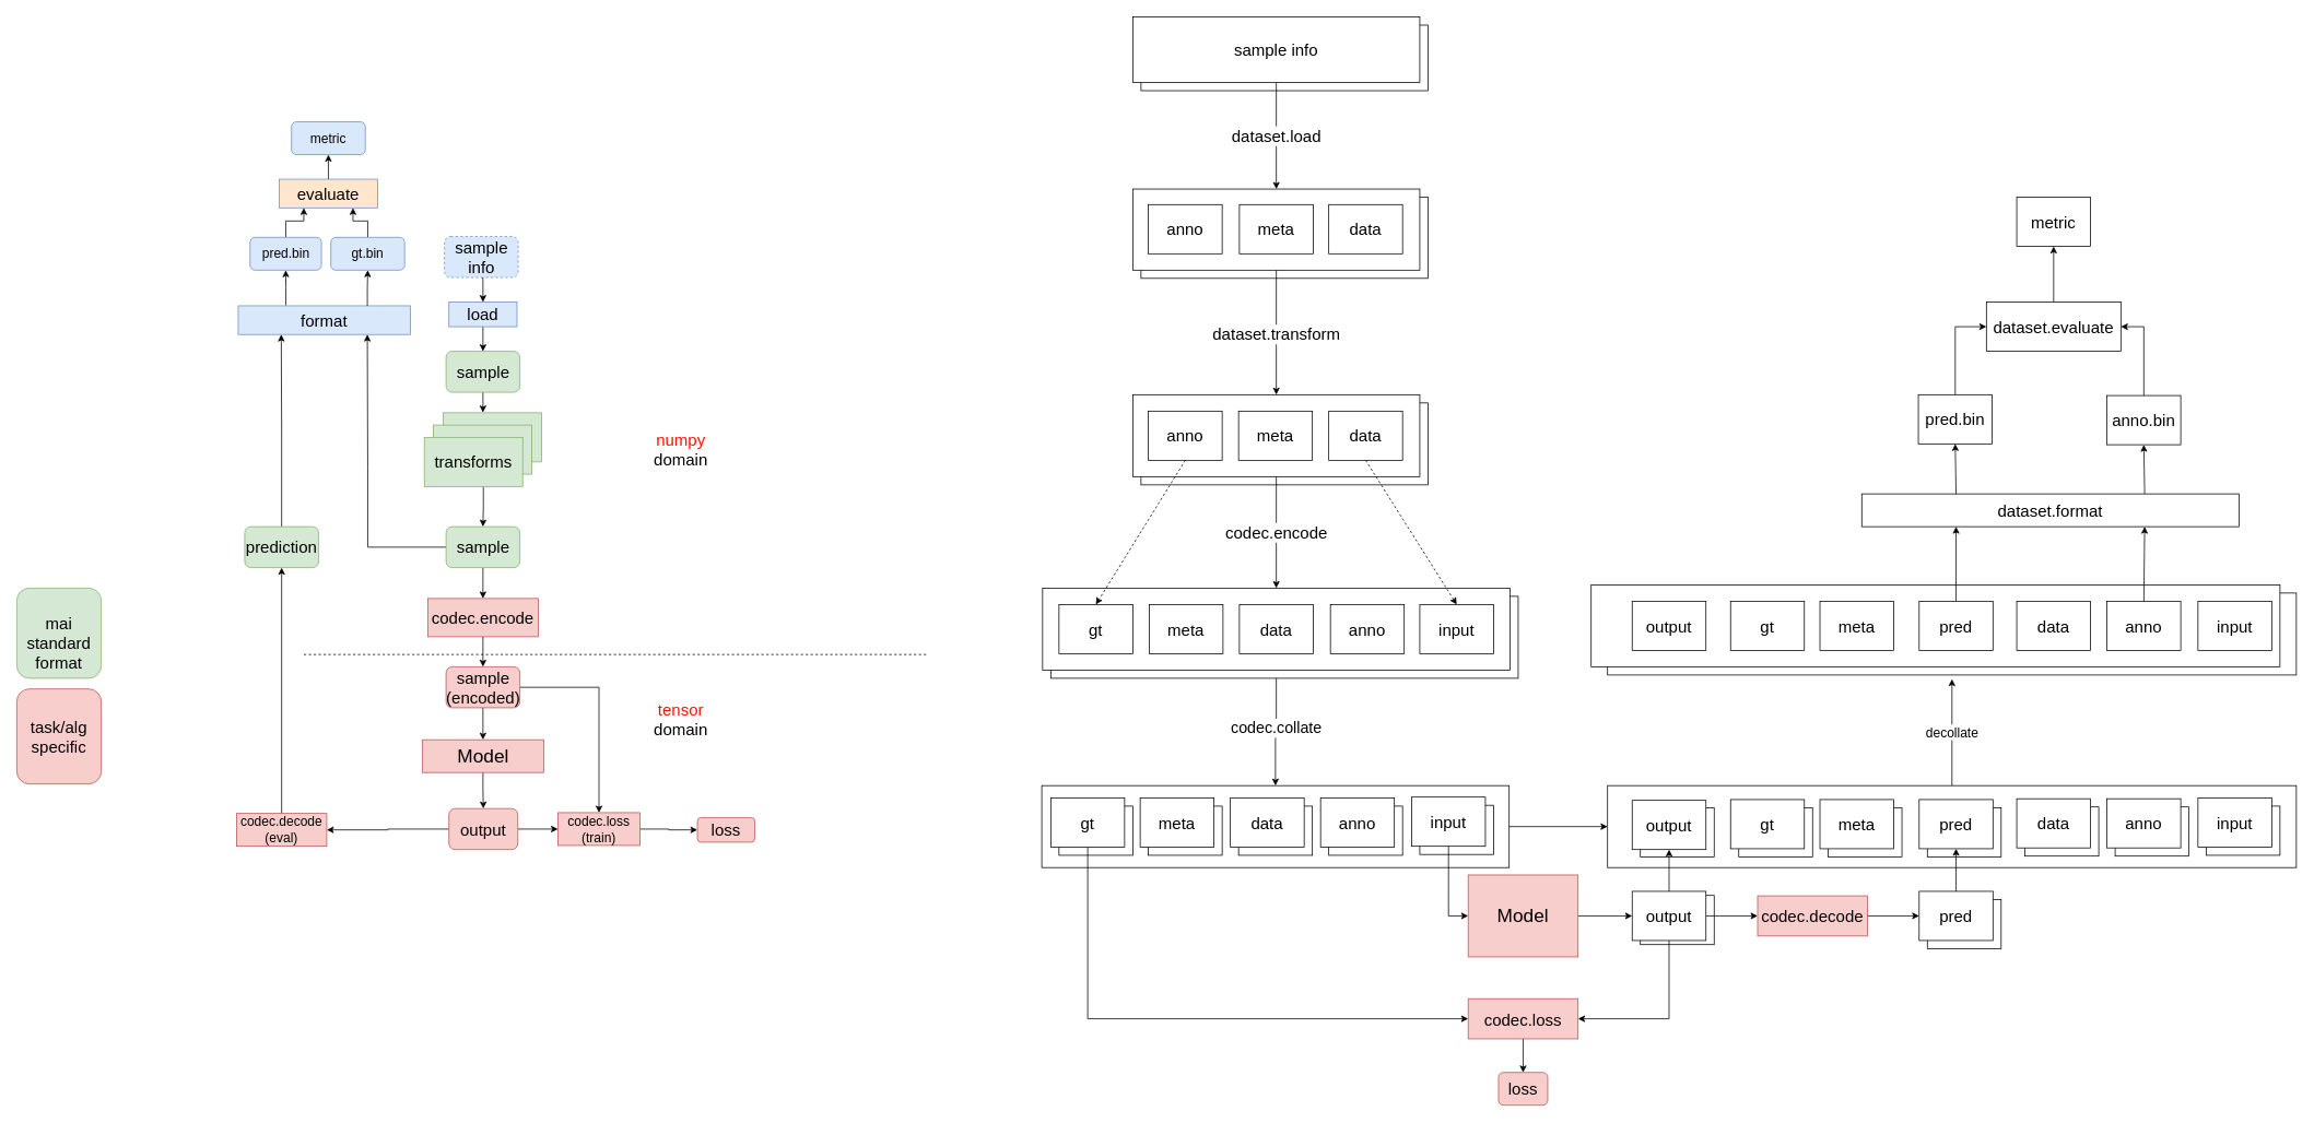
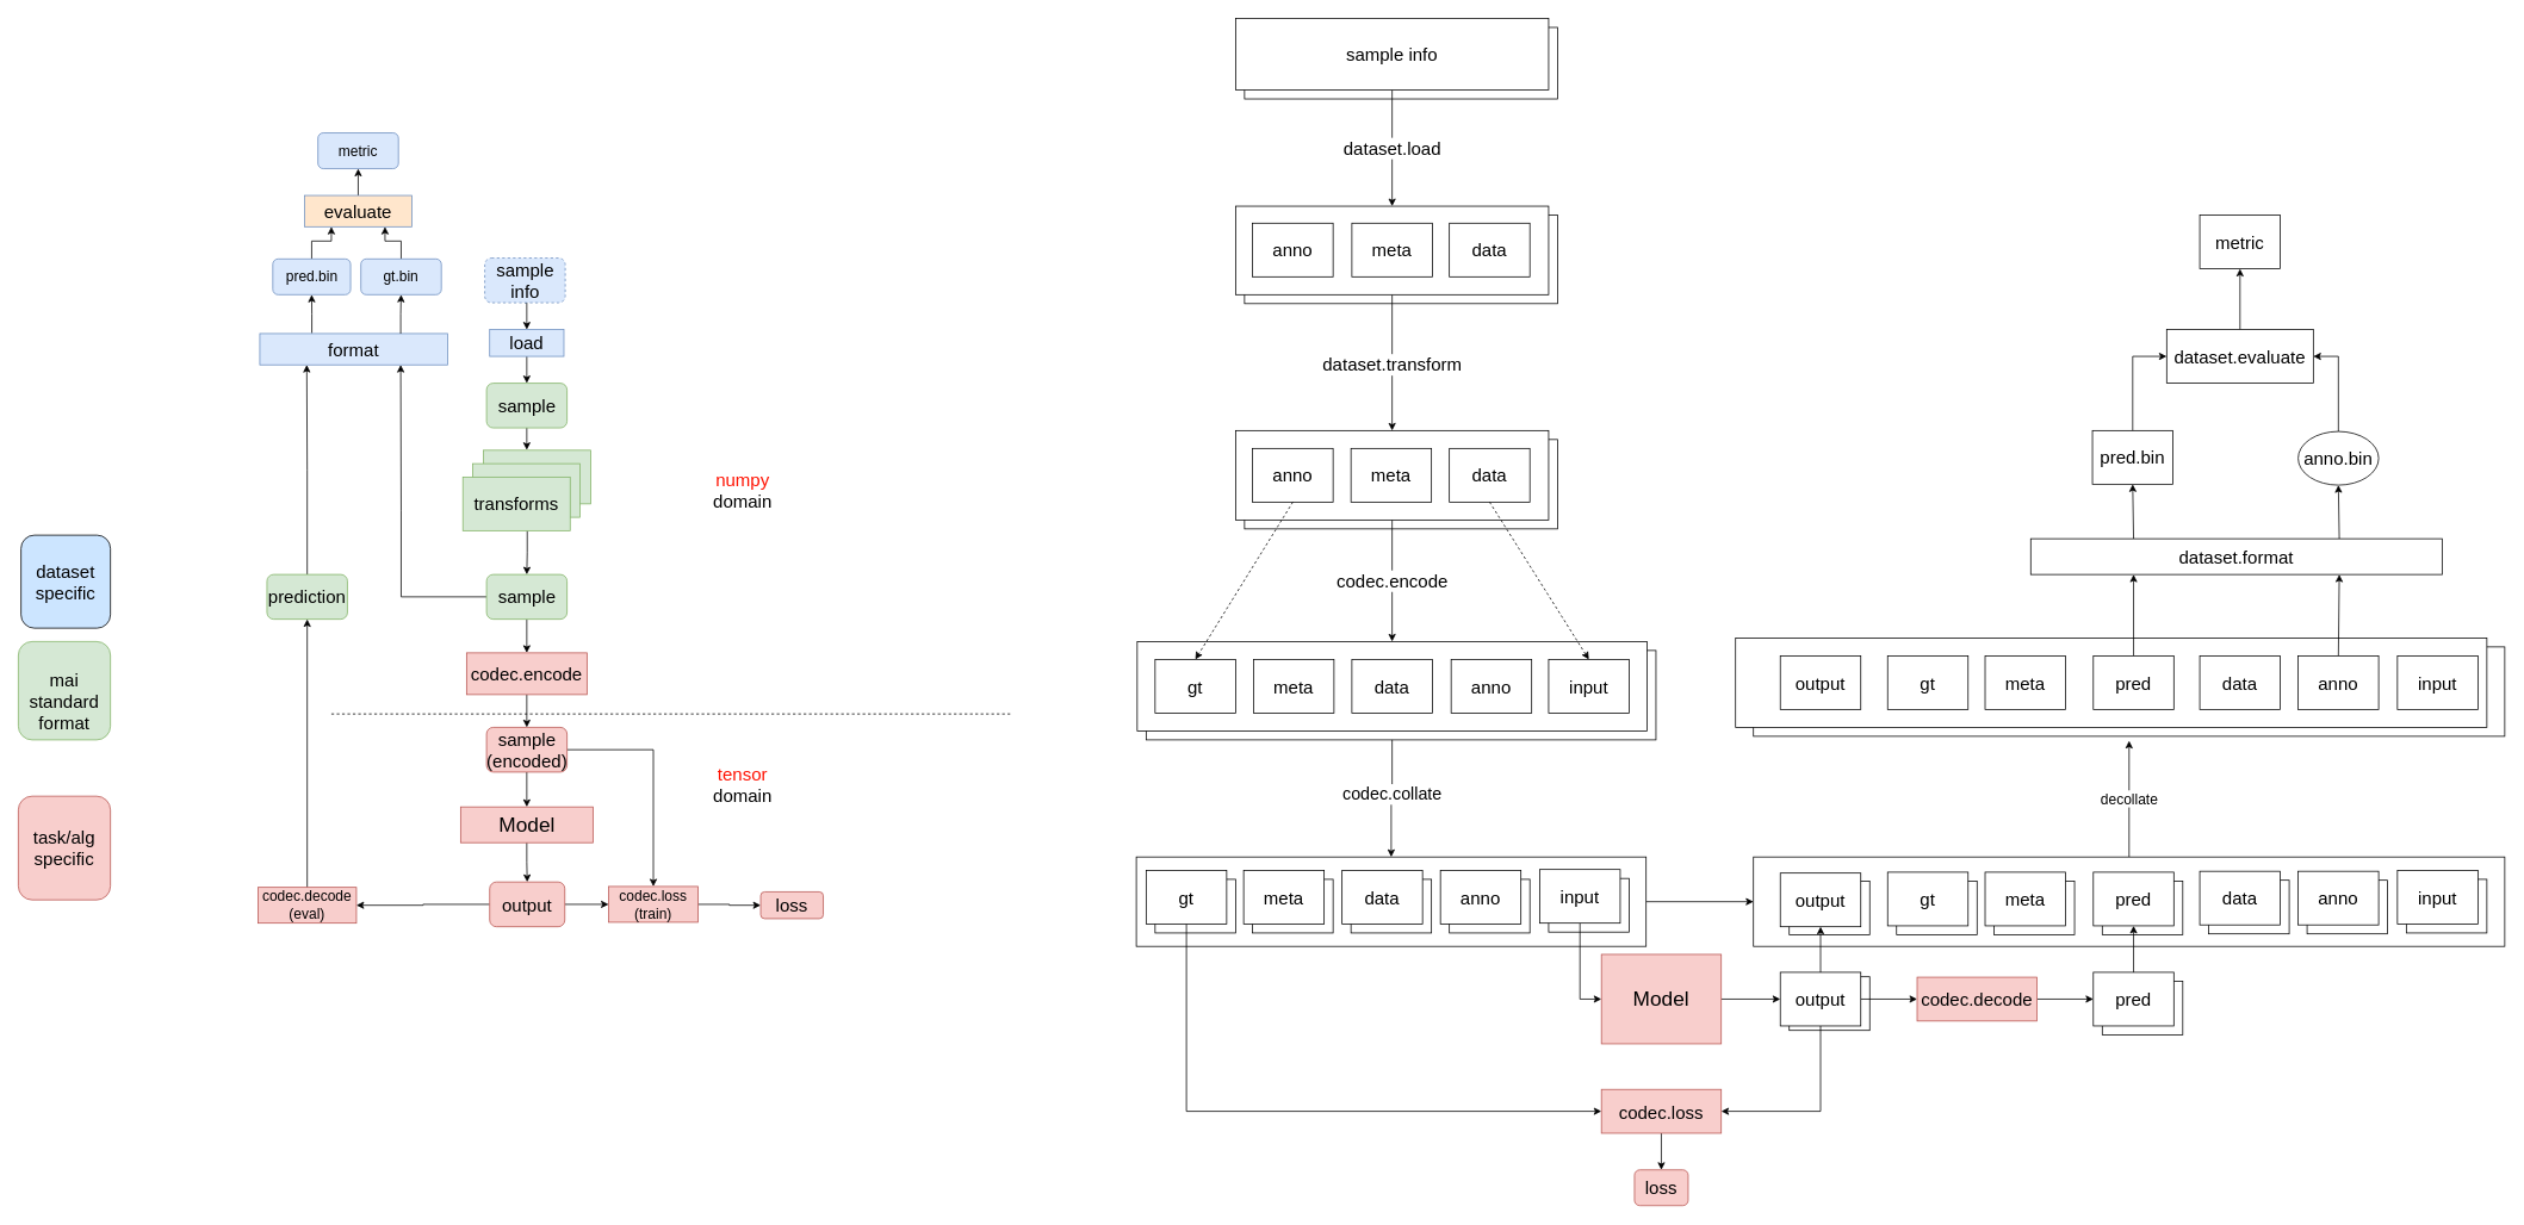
- <mxCell id="136" value="anno.bin" style="rounded=0;whiteSpace=wrap;html=1;fontSize=20;fillColor=default;" parent="1" vertex="1"><mxGeometry x="2569" y="482" width="90" height="60" as="geometry" /></mxCell>
+ <mxCell id="136" value="anno.bin" style="ellipse;whiteSpace=wrap;html=1;fontSize=20;fillColor=default;" parent="1" vertex="1"><mxGeometry x="2569" y="482" width="90" height="60" as="geometry" /></mxCell>
+ <mxCell id="49" value="dataset specific" style="rounded=1;whiteSpace=wrap;html=1;fontColor=#000000;fillColor=#CCE5FF;fontSize=20;" parent="1" vertex="1"><mxGeometry x="23" y="598" width="100" height="104" as="geometry" /></mxCell>
- <mxCell id="51" value="task/alg&lt;br style=&quot;font-size: 20px;&quot;&gt;specific" style="rounded=1;whiteSpace=wrap;html=1;fillColor=#f8cecc;strokeColor=#b85450;fontSize=20;" parent="1" vertex="1"><mxGeometry x="20" y="840" width="103" height="116" as="geometry" /></mxCell>
+ <mxCell id="51" value="task/alg&lt;br style=&quot;font-size: 20px;&quot;&gt;specific" style="rounded=1;whiteSpace=wrap;html=1;fillColor=#f8cecc;strokeColor=#b85450;fontSize=20;" parent="1" vertex="1"><mxGeometry x="20" y="890" width="103" height="116" as="geometry" /></mxCell>
